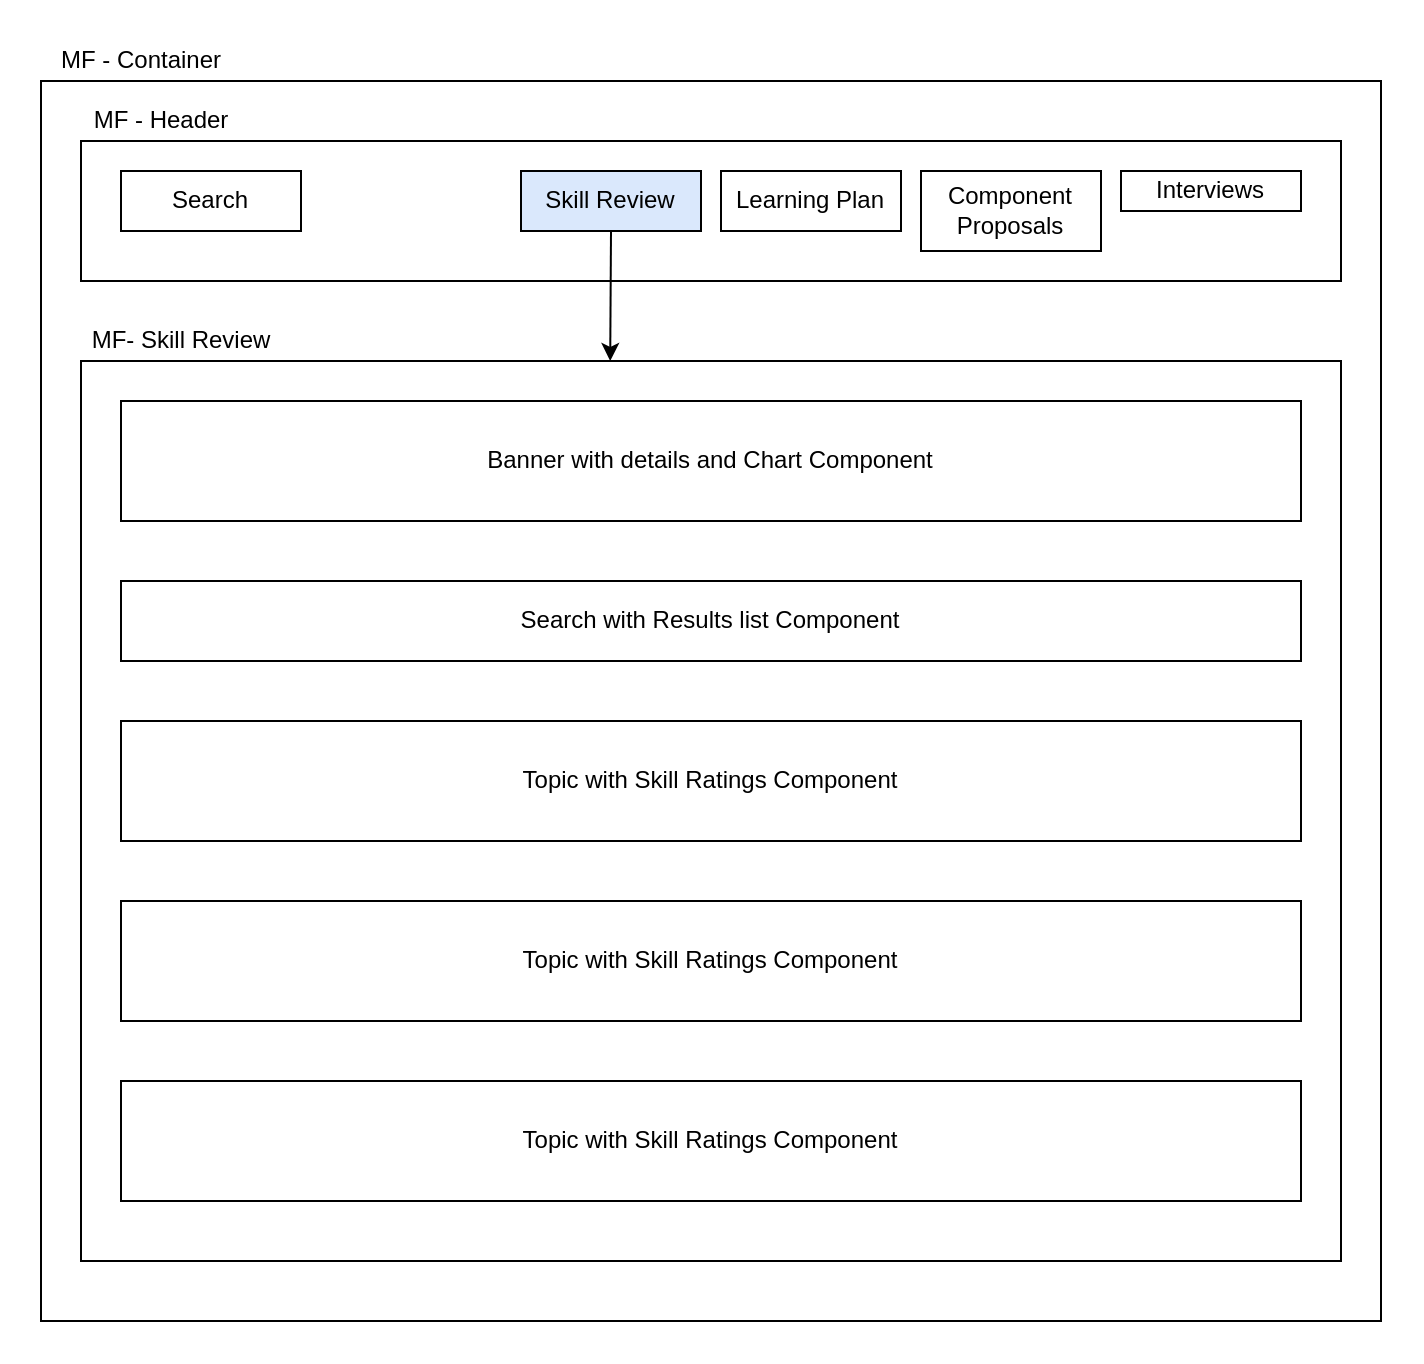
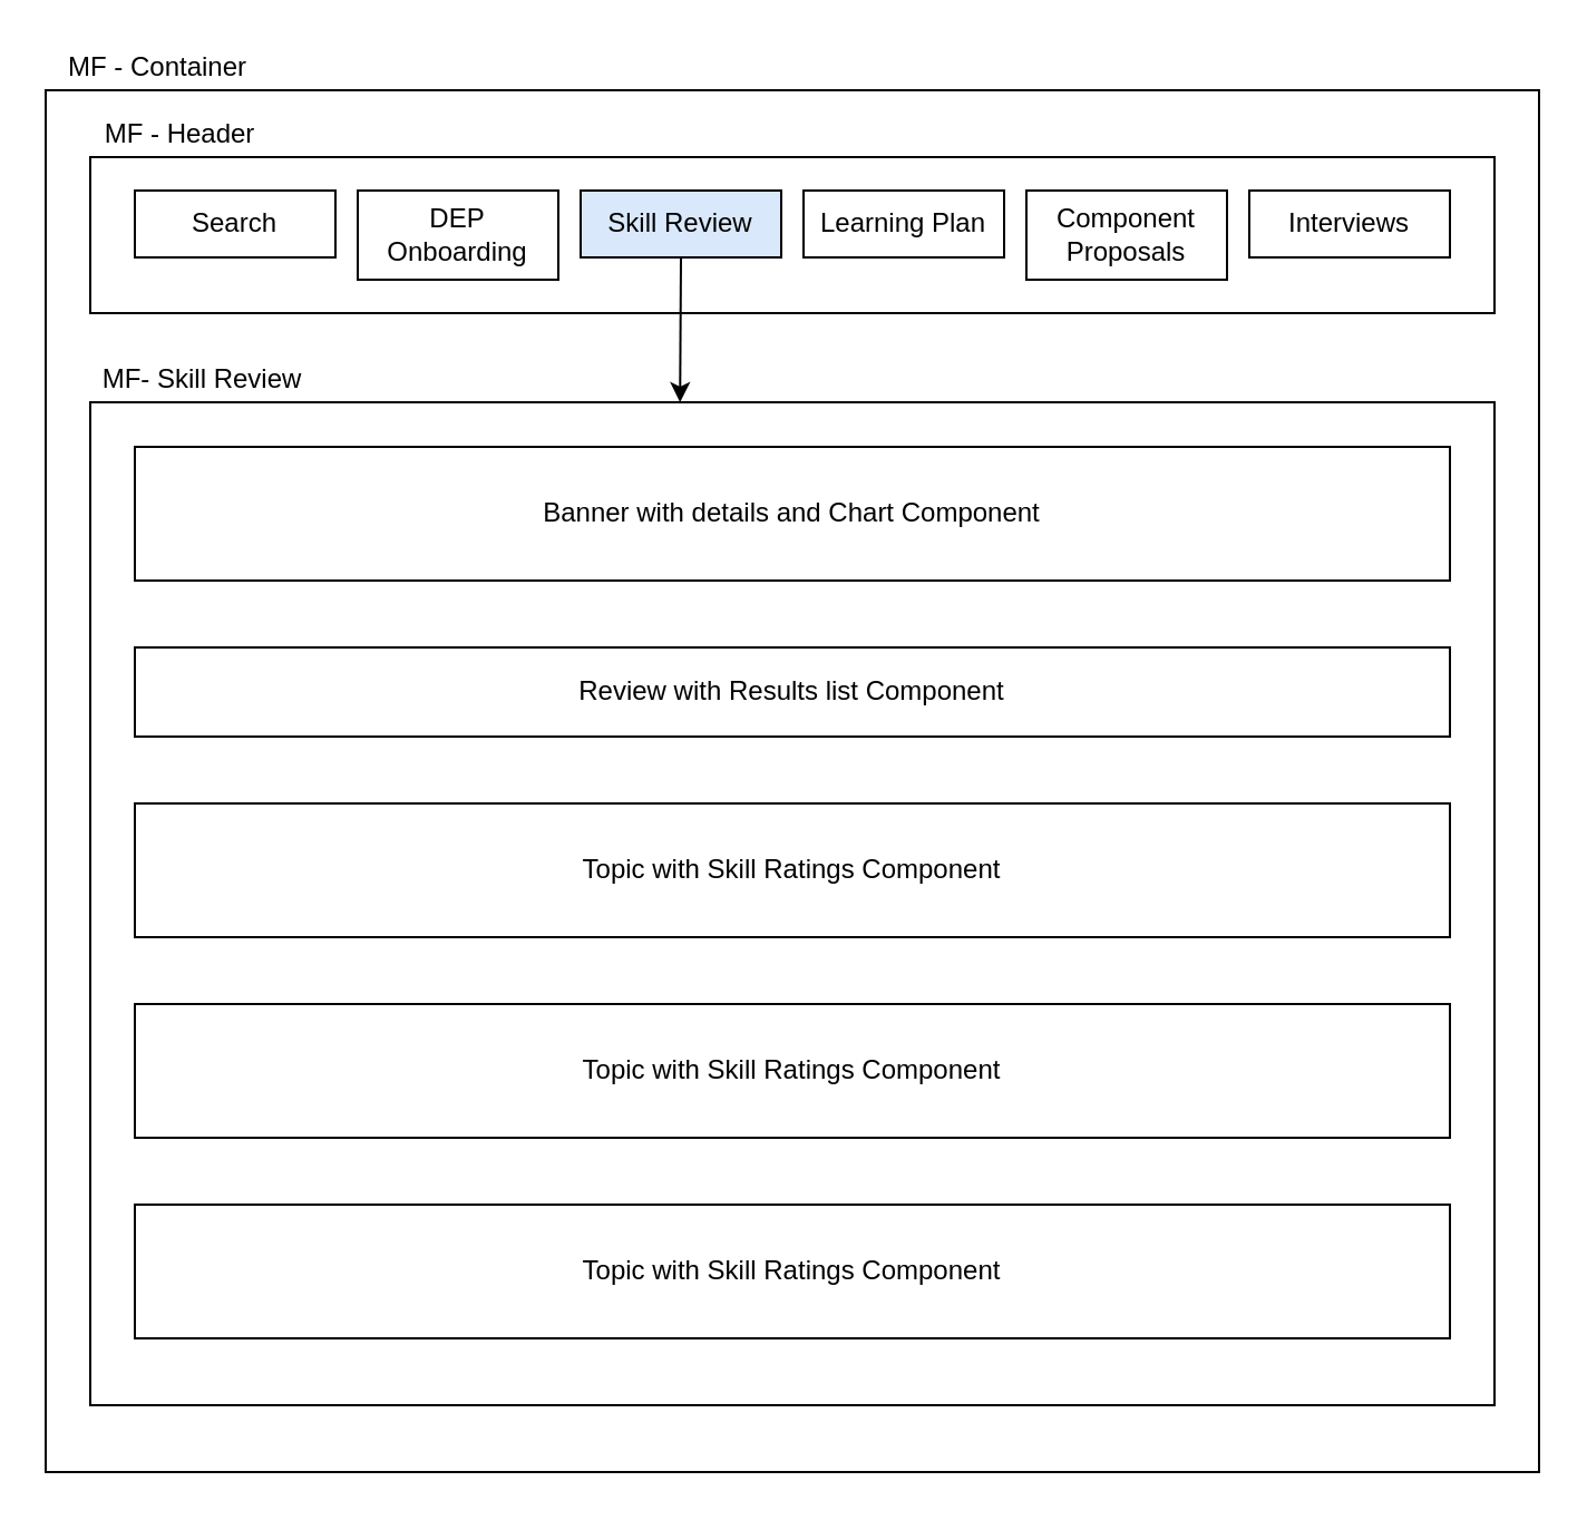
- <mxCell id="17" value="Interviews" style="whiteSpace=wrap;html=1;" parent="1" vertex="1"><mxGeometry x="560" y="85" width="90" height="20" as="geometry" /></mxCell>
+ <mxCell id="17" value="Interviews" style="whiteSpace=wrap;html=1;" parent="1" vertex="1"><mxGeometry x="560" y="85" width="90" height="30" as="geometry" /></mxCell>
+ <mxCell id="13" value="DEP Onboarding" style="whiteSpace=wrap;html=1;" parent="1" vertex="1"><mxGeometry x="160" y="85" width="90" height="40" as="geometry" /></mxCell>
- <mxCell id="6" value="Search with Results list Component" style="whiteSpace=wrap;html=1;" parent="1" vertex="1"><mxGeometry x="60" y="290" width="590" height="40" as="geometry" /></mxCell>
+ <mxCell id="6" value="Review with Results list Component" style="whiteSpace=wrap;html=1;" parent="1" vertex="1"><mxGeometry x="60" y="290" width="590" height="40" as="geometry" /></mxCell>
